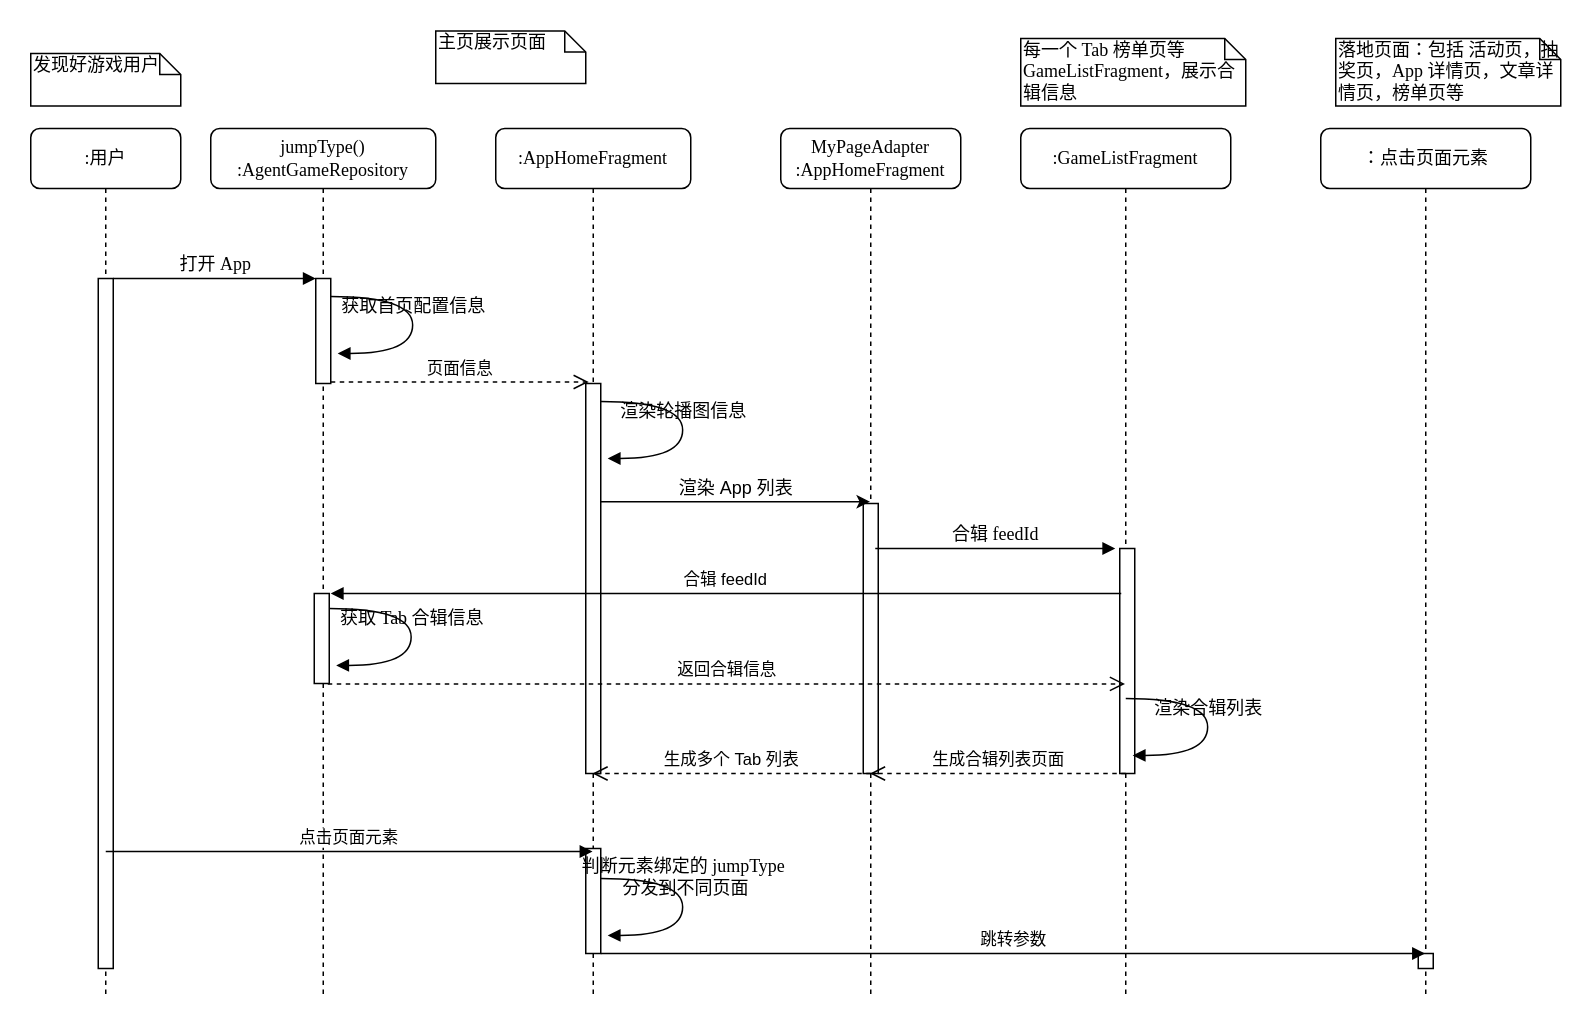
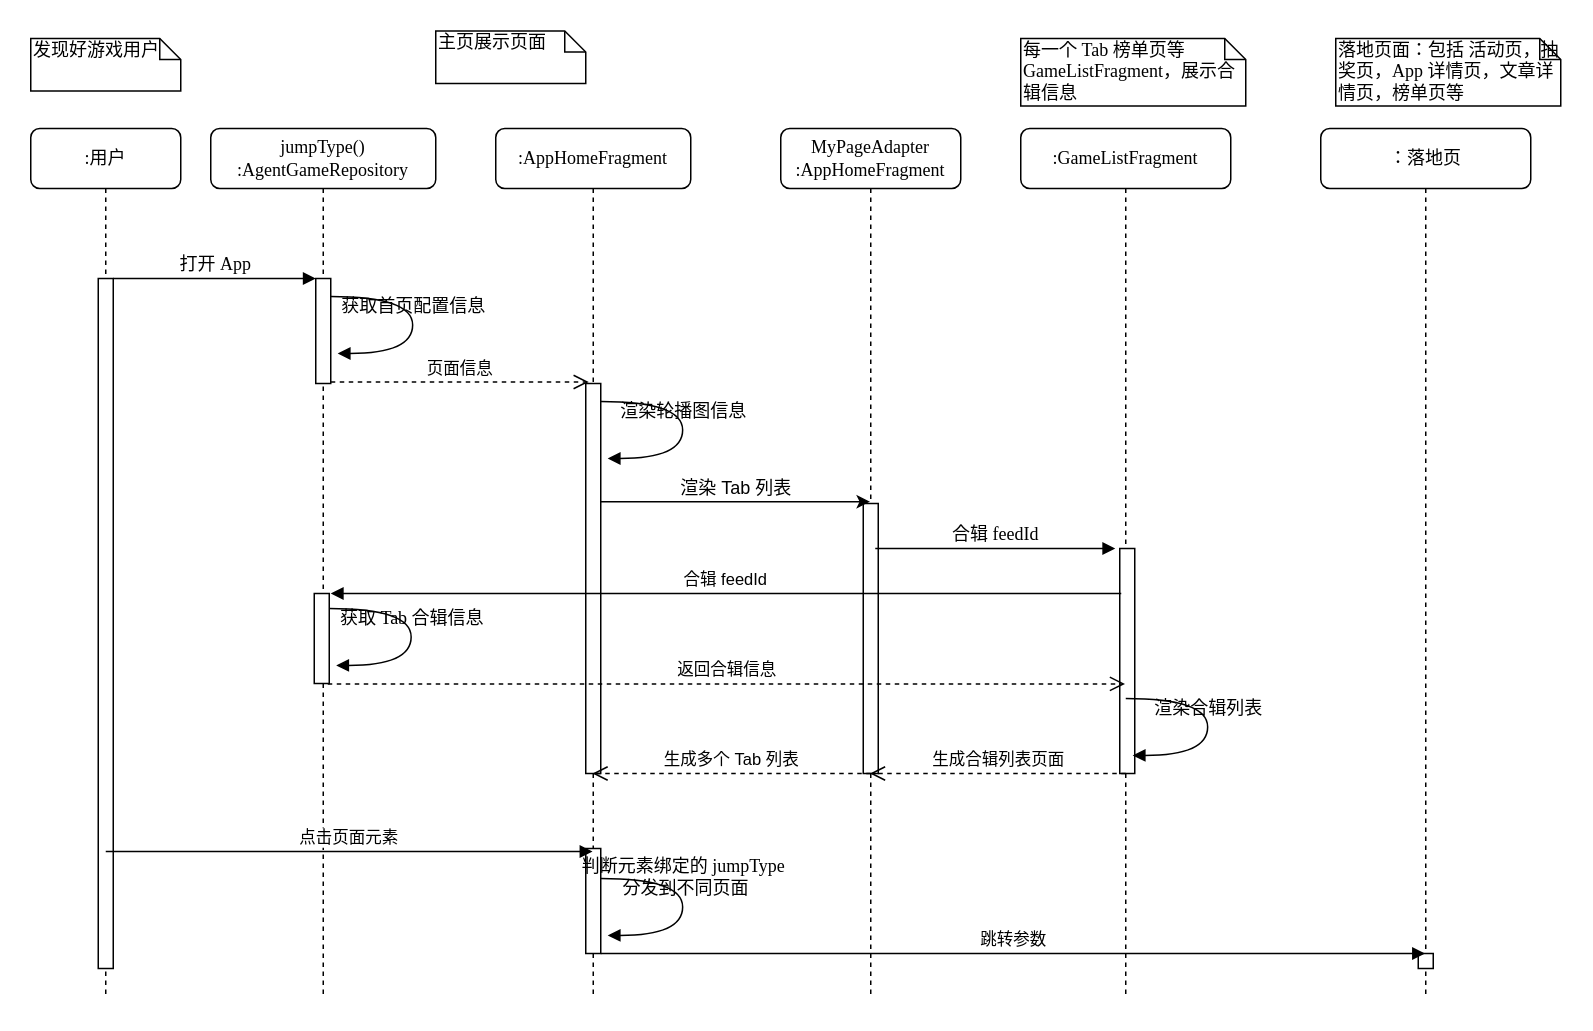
- <mxCell id="9" value="发现好游戏用户" style="shape=note;whiteSpace=wrap;html=1;size=14;verticalAlign=top;align=left;spacingTop=-6;rounded=0;shadow=0;comic=0;labelBackgroundColor=none;strokeWidth=1;fontFamily=Verdana;fontSize=12" parent="1" vertex="1"><mxGeometry x="20" y="35" width="100" height="35" as="geometry" /></mxCell>
+ <mxCell id="9" value="发现好游戏用户" style="shape=note;whiteSpace=wrap;html=1;size=14;verticalAlign=top;align=left;spacingTop=-6;rounded=0;shadow=0;comic=0;labelBackgroundColor=none;strokeWidth=1;fontFamily=Verdana;fontSize=12" parent="1" vertex="1"><mxGeometry x="20" y="25" width="100" height="35" as="geometry" /></mxCell>
- <mxCell id="31" value="：点击页面元素" style="shape=umlLifeline;perimeter=lifelinePerimeter;whiteSpace=wrap;html=1;container=1;collapsible=0;recursiveResize=0;outlineConnect=0;rounded=1;shadow=0;comic=0;labelBackgroundColor=none;strokeWidth=1;fontFamily=Verdana;fontSize=12;align=center;" vertex="1" parent="1"><mxGeometry x="880" y="85" width="140" height="580" as="geometry" /></mxCell>
+ <mxCell id="31" value="：落地页" style="shape=umlLifeline;perimeter=lifelinePerimeter;whiteSpace=wrap;html=1;container=1;collapsible=0;recursiveResize=0;outlineConnect=0;rounded=1;shadow=0;comic=0;labelBackgroundColor=none;strokeWidth=1;fontFamily=Verdana;fontSize=12;align=center;" vertex="1" parent="1"><mxGeometry x="880" y="85" width="140" height="580" as="geometry" /></mxCell>
- <mxCell id="20" value="渲染 App 列表" style="text;html=1;align=center;verticalAlign=middle;resizable=0;points=[];autosize=1;" vertex="1" parent="1"><mxGeometry x="445" y="315" width="90" height="20" as="geometry" /></mxCell>
+ <mxCell id="20" value="渲染 Tab 列表" style="text;html=1;align=center;verticalAlign=middle;resizable=0;points=[];autosize=1;" vertex="1" parent="1"><mxGeometry x="445" y="315" width="90" height="20" as="geometry" /></mxCell>
